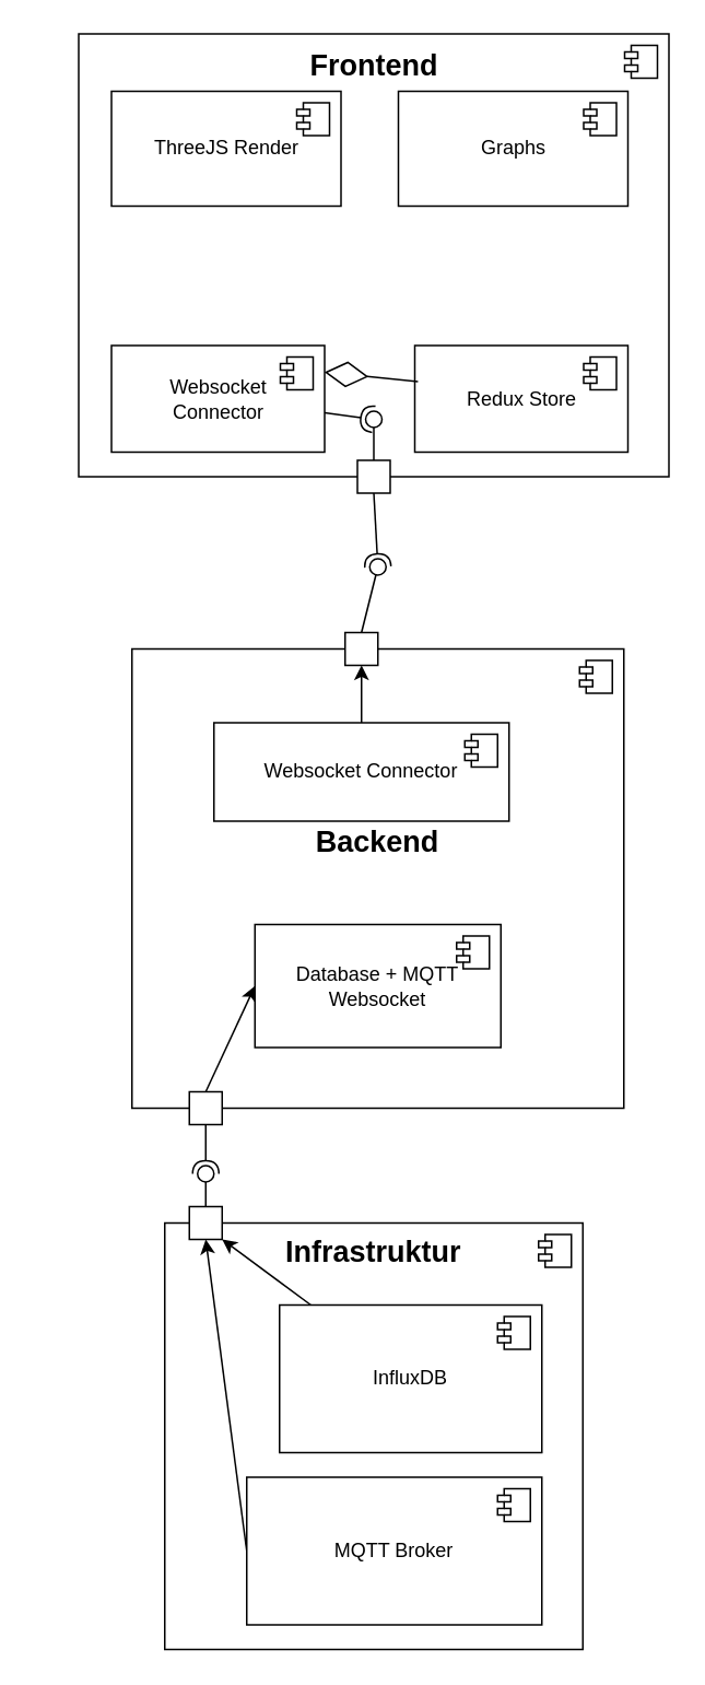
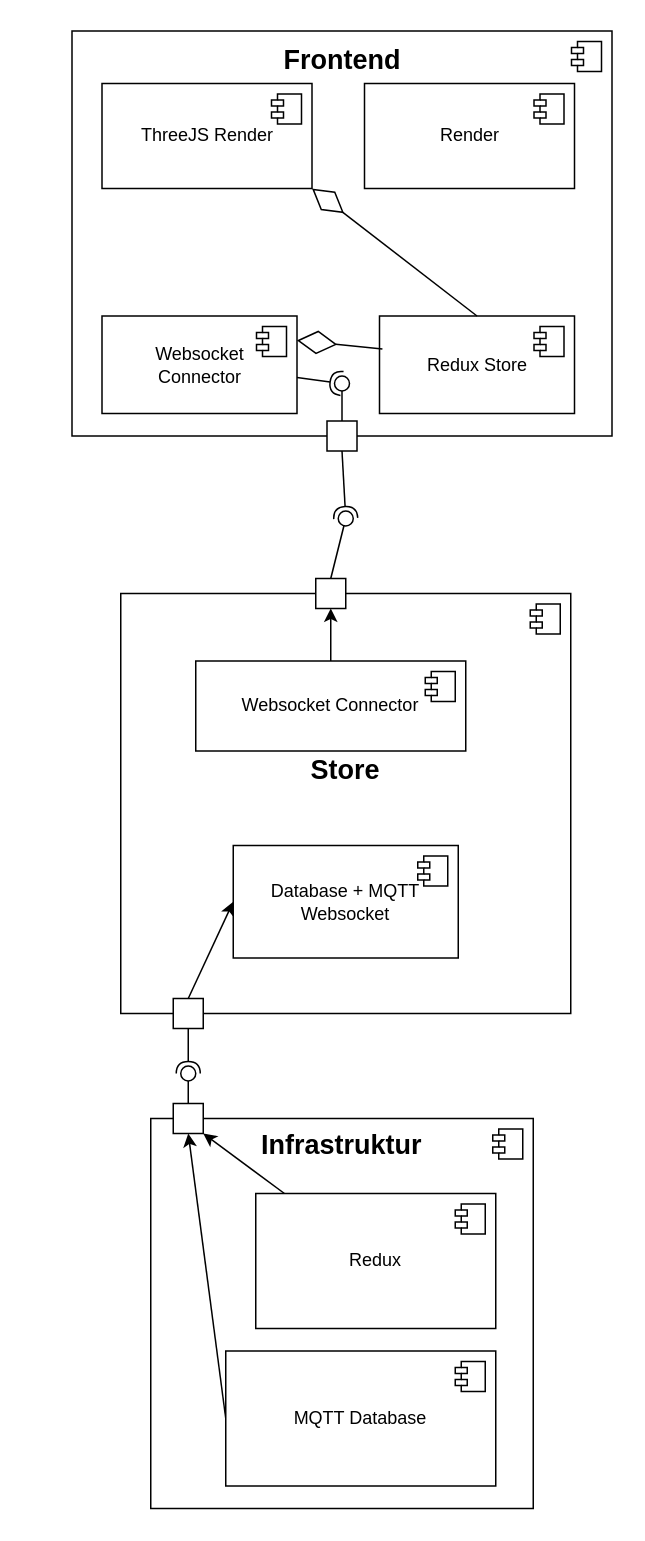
- <mxCell id="25" value="Graphs" style="html=1;dropTarget=0;whiteSpace=wrap;" vertex="1" parent="1"><mxGeometry x="242.5" y="55" width="140" height="70" as="geometry" /></mxCell>
+ <mxCell id="25" value="Render" style="html=1;dropTarget=0;whiteSpace=wrap;" vertex="1" parent="1"><mxGeometry x="242.5" y="55" width="140" height="70" as="geometry" /></mxCell>
+ <mxCell id="39" value="" style="endArrow=diamondThin;endFill=0;endSize=24;html=1;rounded=0;entryX=1;entryY=1;entryDx=0;entryDy=0;exitX=0.5;exitY=0;exitDx=0;exitDy=0;" edge="1" parent="1" source="33" target="23"><mxGeometry width="160" relative="1" as="geometry"><mxPoint x="327.5" y="220" as="sourcePoint" /><mxPoint x="322.5" y="135" as="targetPoint" /></mxGeometry></mxCell>
- <mxCell id="4" value="&lt;b&gt;&lt;font style=&quot;font-size: 18px;&quot;&gt;Backend&lt;/font&gt;&lt;/b&gt;&lt;div&gt;&lt;b&gt;&lt;font style=&quot;font-size: 18px;&quot;&gt;&lt;br&gt;&lt;/font&gt;&lt;/b&gt;&lt;/div&gt;&lt;div&gt;&lt;b&gt;&lt;font style=&quot;font-size: 18px;&quot;&gt;&lt;br&gt;&lt;/font&gt;&lt;/b&gt;&lt;/div&gt;" style="html=1;dropTarget=0;whiteSpace=wrap;" vertex="1" parent="1"><mxGeometry x="80" y="395" width="300" height="280" as="geometry" /></mxCell>
+ <mxCell id="4" value="&lt;b&gt;&lt;font style=&quot;font-size: 18px;&quot;&gt;Store&lt;/font&gt;&lt;/b&gt;&lt;div&gt;&lt;b&gt;&lt;font style=&quot;font-size: 18px;&quot;&gt;&lt;br&gt;&lt;/font&gt;&lt;/b&gt;&lt;/div&gt;&lt;div&gt;&lt;b&gt;&lt;font style=&quot;font-size: 18px;&quot;&gt;&lt;br&gt;&lt;/font&gt;&lt;/b&gt;&lt;/div&gt;" style="html=1;dropTarget=0;whiteSpace=wrap;" vertex="1" parent="1"><mxGeometry x="80" y="395" width="300" height="280" as="geometry" /></mxCell>
- <mxCell id="9" value="InfluxDB" style="html=1;dropTarget=0;whiteSpace=wrap;" vertex="1" parent="1"><mxGeometry x="170" y="795" width="160" height="90" as="geometry" /></mxCell>
+ <mxCell id="9" value="Redux" style="html=1;dropTarget=0;whiteSpace=wrap;" vertex="1" parent="1"><mxGeometry x="170" y="795" width="160" height="90" as="geometry" /></mxCell>
- <mxCell id="12" value="MQTT Broker" style="html=1;dropTarget=0;whiteSpace=wrap;" vertex="1" parent="1"><mxGeometry x="150" y="900" width="180" height="90" as="geometry" /></mxCell>
+ <mxCell id="12" value="MQTT Database" style="html=1;dropTarget=0;whiteSpace=wrap;" vertex="1" parent="1"><mxGeometry x="150" y="900" width="180" height="90" as="geometry" /></mxCell>
